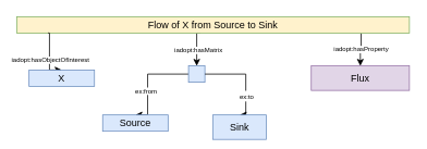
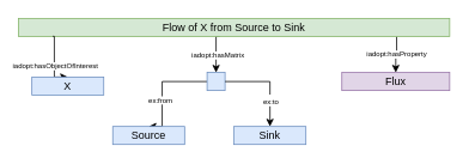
- <mxCell id="6" value="Flow of X from Source to Sink" style="rounded=0;whiteSpace=wrap;html=1;fillColor=#fff2cc;strokeColor=#82b366;" parent="1" vertex="1"><mxGeometry x="20" y="20" width="480" height="20" as="geometry" /></mxCell>
+ <mxCell id="6" value="Flow of X from Source to Sink" style="rounded=0;whiteSpace=wrap;html=1;fillColor=#d5e8d4;strokeColor=#82b366;" parent="1" vertex="1"><mxGeometry x="20" y="20" width="480" height="20" as="geometry" /></mxCell>
- <mxCell id="7" value="Flux" style="rounded=0;whiteSpace=wrap;html=1;fillColor=#e1d5e7;strokeColor=#9673a6;" parent="1" vertex="1"><mxGeometry x="380" y="80" width="120" height="30" as="geometry" /></mxCell>
+ <mxCell id="7" value="Flux" style="rounded=0;whiteSpace=wrap;html=1;fillColor=#e1d5e7;strokeColor=#9673a6;" parent="1" vertex="1"><mxGeometry x="380" y="80" width="120" height="20" as="geometry" /></mxCell>
- <mxCell id="14" value="Sink" style="rounded=0;whiteSpace=wrap;html=1;fillColor=#dae8fc;strokeColor=#6c8ebf;" parent="1" vertex="1"><mxGeometry x="260" y="140" width="65" height="30" as="geometry" /></mxCell>
+ <mxCell id="14" value="Sink" style="rounded=0;whiteSpace=wrap;html=1;fillColor=#dae8fc;strokeColor=#6c8ebf;" parent="1" vertex="1"><mxGeometry x="260" y="140" width="80" height="20" as="geometry" /></mxCell>
